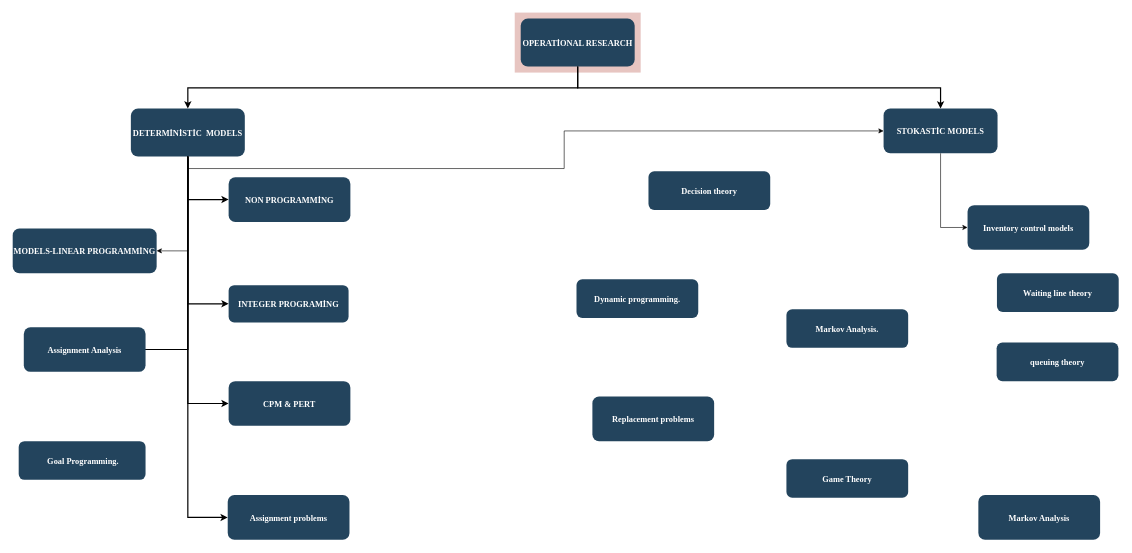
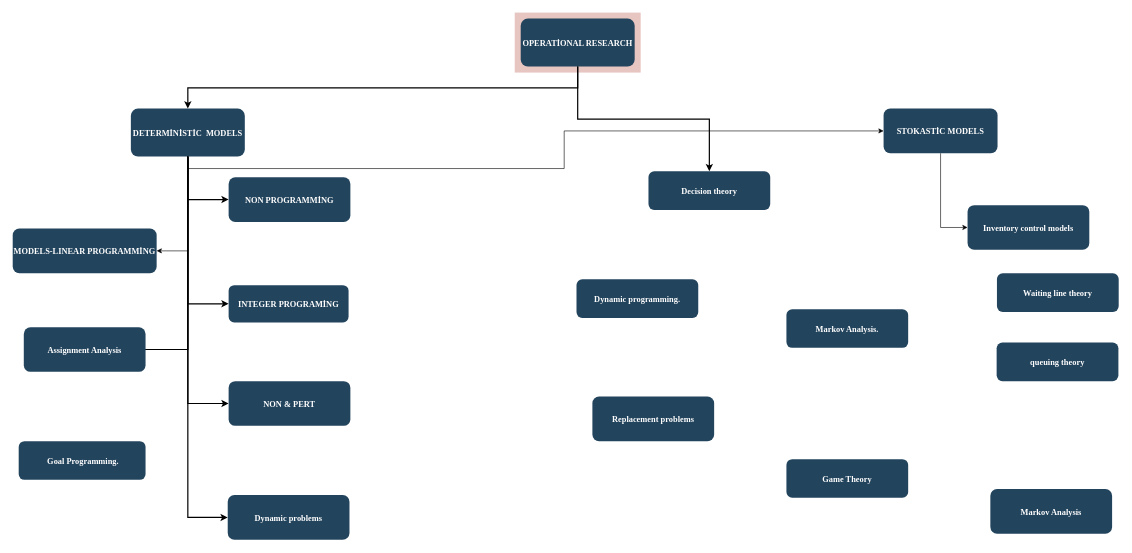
- <mxCell id="6" value="" style="edgeStyle=elbowEdgeStyle;elbow=vertical;strokeWidth=2;rounded=0" parent="1" source="3" target="5" edge="1"><mxGeometry x="337" y="215.5" width="100" height="100" as="geometry"><mxPoint x="447" y="160.5" as="sourcePoint" /><mxPoint x="547" y="60.5" as="targetPoint" /></mxGeometry></mxCell>
+ <mxCell id="6" value="" style="edgeStyle=elbowEdgeStyle;elbow=vertical;strokeWidth=2;rounded=0;" parent="1" source="3" target="20" edge="1"><mxGeometry x="337" y="215.5" width="100" height="100" as="geometry"><mxPoint x="447" y="160.5" as="sourcePoint" /><mxPoint x="547" y="60.5" as="targetPoint" /></mxGeometry></mxCell>
- <mxCell id="31" value="CPM &amp; PERT" style="rounded=1;fillColor=#23445D;gradientColor=none;strokeColor=none;fontColor=#FFFFFF;fontStyle=1;fontFamily=Tahoma;fontSize=14" vertex="1" parent="1"><mxGeometry x="380" y="635" width="203" height="74.5" as="geometry" /></mxCell>
+ <mxCell id="31" value="NON &amp; PERT" style="rounded=1;fillColor=#23445D;gradientColor=none;strokeColor=none;fontColor=#FFFFFF;fontStyle=1;fontFamily=Tahoma;fontSize=14" vertex="1" parent="1"><mxGeometry x="380" y="635" width="203" height="74.5" as="geometry" /></mxCell>
- <mxCell id="25" value="Assignment problems" style="rounded=1;fillColor=#23445D;gradientColor=none;strokeColor=none;fontColor=#FFFFFF;fontStyle=1;fontFamily=Tahoma;fontSize=14" vertex="1" parent="1"><mxGeometry x="378.5" y="825" width="203" height="74.5" as="geometry" /></mxCell>
+ <mxCell id="25" value="Dynamic problems" style="rounded=1;fillColor=#23445D;gradientColor=none;strokeColor=none;fontColor=#FFFFFF;fontStyle=1;fontFamily=Tahoma;fontSize=14" vertex="1" parent="1"><mxGeometry x="378.5" y="825" width="203" height="74.5" as="geometry" /></mxCell>
- <mxCell id="30" value="Markov Analysis" style="rounded=1;fillColor=#23445D;gradientColor=none;strokeColor=none;fontColor=#FFFFFF;fontStyle=1;fontFamily=Tahoma;fontSize=14" vertex="1" parent="1"><mxGeometry x="1630" y="825" width="203" height="74.5" as="geometry" /></mxCell>
+ <mxCell id="30" value="Markov Analysis" style="rounded=1;fillColor=#23445D;gradientColor=none;strokeColor=none;fontColor=#FFFFFF;fontStyle=1;fontFamily=Tahoma;fontSize=14" vertex="1" parent="1"><mxGeometry x="1650" y="815" width="203" height="74.5" as="geometry" /></mxCell>
